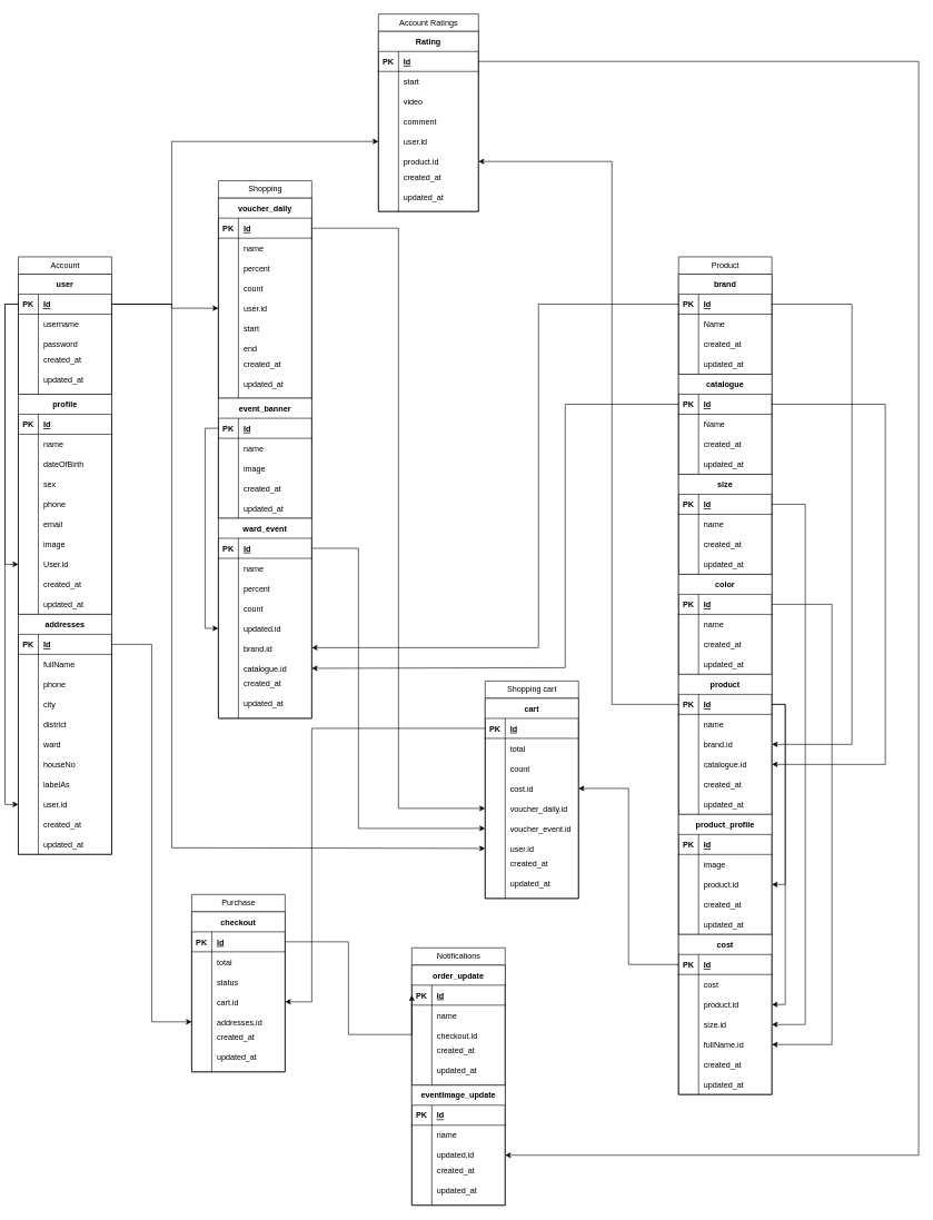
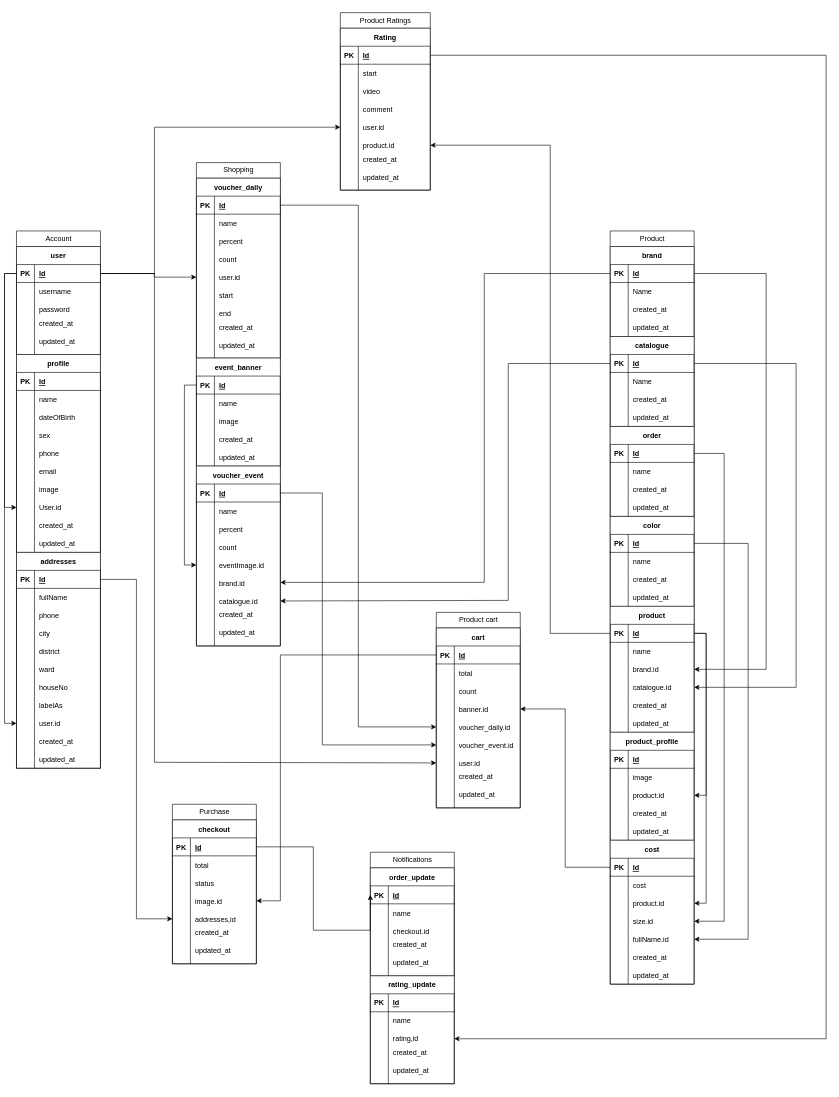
- <mxCell id="330" value="Account Ratings" style="swimlane;fontStyle=0;childLayout=stackLayout;horizontal=1;startSize=26;fillColor=none;horizontalStack=0;resizeParent=1;resizeParentMax=0;resizeLast=0;collapsible=1;marginBottom=0;html=1;" vertex="1" parent="1"><mxGeometry x="560" y="20" width="150" height="296" as="geometry" /></mxCell>
+ <mxCell id="330" value="Product Ratings" style="swimlane;fontStyle=0;childLayout=stackLayout;horizontal=1;startSize=26;fillColor=none;horizontalStack=0;resizeParent=1;resizeParentMax=0;resizeLast=0;collapsible=1;marginBottom=0;html=1;" vertex="1" parent="1"><mxGeometry x="560" y="20" width="150" height="296" as="geometry" /></mxCell>
- <mxCell id="29" value="size" style="shape=table;startSize=30;container=1;collapsible=1;childLayout=tableLayout;fixedRows=1;rowLines=0;fontStyle=1;align=center;resizeLast=1;" parent="2" vertex="1"><mxGeometry y="326" width="140" height="150" as="geometry"><mxRectangle y="326" width="140" height="30" as="alternateBounds" /></mxGeometry></mxCell>
+ <mxCell id="29" value="order" style="shape=table;startSize=30;container=1;collapsible=1;childLayout=tableLayout;fixedRows=1;rowLines=0;fontStyle=1;align=center;resizeLast=1;" parent="2" vertex="1"><mxGeometry y="326" width="140" height="150" as="geometry"><mxRectangle y="326" width="140" height="30" as="alternateBounds" /></mxGeometry></mxCell>
- <mxCell id="247" value="ward_event" style="shape=table;startSize=30;container=1;collapsible=1;childLayout=tableLayout;fixedRows=1;rowLines=0;fontStyle=1;align=center;resizeLast=1;" parent="202" vertex="1"><mxGeometry y="506" width="140" height="300" as="geometry"><mxRectangle y="506" width="140" height="30" as="alternateBounds" /></mxGeometry></mxCell>
+ <mxCell id="247" value="voucher_event" style="shape=table;startSize=30;container=1;collapsible=1;childLayout=tableLayout;fixedRows=1;rowLines=0;fontStyle=1;align=center;resizeLast=1;" parent="202" vertex="1"><mxGeometry y="506" width="140" height="300" as="geometry"><mxRectangle y="506" width="140" height="30" as="alternateBounds" /></mxGeometry></mxCell>
- <mxCell id="262" value="updated.id" style="shape=partialRectangle;connectable=0;fillColor=none;top=0;left=0;bottom=0;right=0;align=left;spacingLeft=6;overflow=hidden;" parent="260" vertex="1"><mxGeometry x="30" width="110" height="30" as="geometry"><mxRectangle width="110" height="30" as="alternateBounds" /></mxGeometry></mxCell>
+ <mxCell id="262" value="eventImage.id" style="shape=partialRectangle;connectable=0;fillColor=none;top=0;left=0;bottom=0;right=0;align=left;spacingLeft=6;overflow=hidden;" parent="260" vertex="1"><mxGeometry x="30" width="110" height="30" as="geometry"><mxRectangle width="110" height="30" as="alternateBounds" /></mxGeometry></mxCell>
- <mxCell id="276" value="Shopping cart" style="swimlane;fontStyle=0;childLayout=stackLayout;horizontal=1;startSize=26;fillColor=none;horizontalStack=0;resizeParent=1;resizeParentMax=0;resizeLast=0;collapsible=1;marginBottom=0;html=1;" parent="1" vertex="1"><mxGeometry x="720" y="1020" width="140" height="326" as="geometry" /></mxCell>
+ <mxCell id="276" value="Product cart" style="swimlane;fontStyle=0;childLayout=stackLayout;horizontal=1;startSize=26;fillColor=none;horizontalStack=0;resizeParent=1;resizeParentMax=0;resizeLast=0;collapsible=1;marginBottom=0;html=1;" parent="1" vertex="1"><mxGeometry x="720" y="1020" width="140" height="326" as="geometry" /></mxCell>
- <mxCell id="289" value="cost.id" style="shape=partialRectangle;connectable=0;fillColor=none;top=0;left=0;bottom=0;right=0;align=left;spacingLeft=6;overflow=hidden;" parent="287" vertex="1"><mxGeometry x="30" width="110" height="30" as="geometry"><mxRectangle width="110" height="30" as="alternateBounds" /></mxGeometry></mxCell>
+ <mxCell id="289" value="banner.id" style="shape=partialRectangle;connectable=0;fillColor=none;top=0;left=0;bottom=0;right=0;align=left;spacingLeft=6;overflow=hidden;" parent="287" vertex="1"><mxGeometry x="30" width="110" height="30" as="geometry"><mxRectangle width="110" height="30" as="alternateBounds" /></mxGeometry></mxCell>
- <mxCell id="318" value="cart.id" style="shape=partialRectangle;connectable=0;fillColor=none;top=0;left=0;bottom=0;right=0;align=left;spacingLeft=6;overflow=hidden;" parent="316" vertex="1"><mxGeometry x="30" width="110" height="30" as="geometry"><mxRectangle width="110" height="30" as="alternateBounds" /></mxGeometry></mxCell>
+ <mxCell id="318" value="image.id" style="shape=partialRectangle;connectable=0;fillColor=none;top=0;left=0;bottom=0;right=0;align=left;spacingLeft=6;overflow=hidden;" parent="316" vertex="1"><mxGeometry x="30" width="110" height="30" as="geometry"><mxRectangle width="110" height="30" as="alternateBounds" /></mxGeometry></mxCell>
- <mxCell id="373" value="eventImage_update" style="shape=table;startSize=30;container=1;collapsible=1;childLayout=tableLayout;fixedRows=1;rowLines=0;fontStyle=1;align=center;resizeLast=1;" vertex="1" parent="356"><mxGeometry y="206" width="140" height="180" as="geometry"><mxRectangle y="26" width="140" height="30" as="alternateBounds" /></mxGeometry></mxCell>
+ <mxCell id="373" value="rating_update" style="shape=table;startSize=30;container=1;collapsible=1;childLayout=tableLayout;fixedRows=1;rowLines=0;fontStyle=1;align=center;resizeLast=1;" vertex="1" parent="356"><mxGeometry y="206" width="140" height="180" as="geometry"><mxRectangle y="26" width="140" height="30" as="alternateBounds" /></mxGeometry></mxCell>
- <mxCell id="382" value="updated,id" style="shape=partialRectangle;connectable=0;fillColor=none;top=0;left=0;bottom=0;right=0;align=left;spacingLeft=6;overflow=hidden;" vertex="1" parent="380"><mxGeometry x="30" width="110" height="30" as="geometry"><mxRectangle width="110" height="30" as="alternateBounds" /></mxGeometry></mxCell>
+ <mxCell id="382" value="rating,id" style="shape=partialRectangle;connectable=0;fillColor=none;top=0;left=0;bottom=0;right=0;align=left;spacingLeft=6;overflow=hidden;" vertex="1" parent="380"><mxGeometry x="30" width="110" height="30" as="geometry"><mxRectangle width="110" height="30" as="alternateBounds" /></mxGeometry></mxCell>
